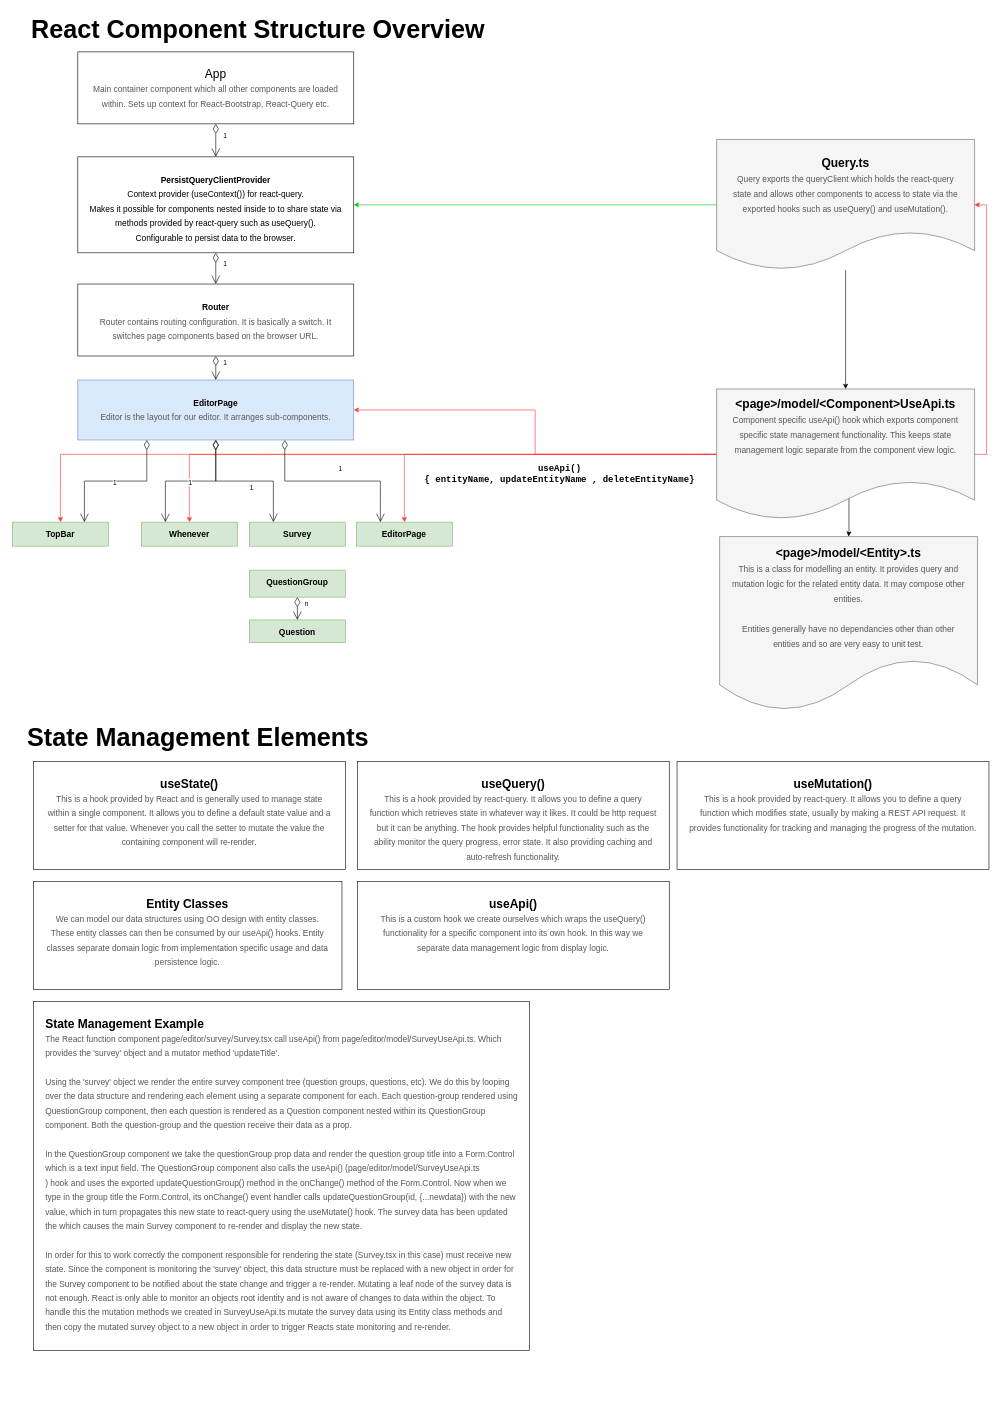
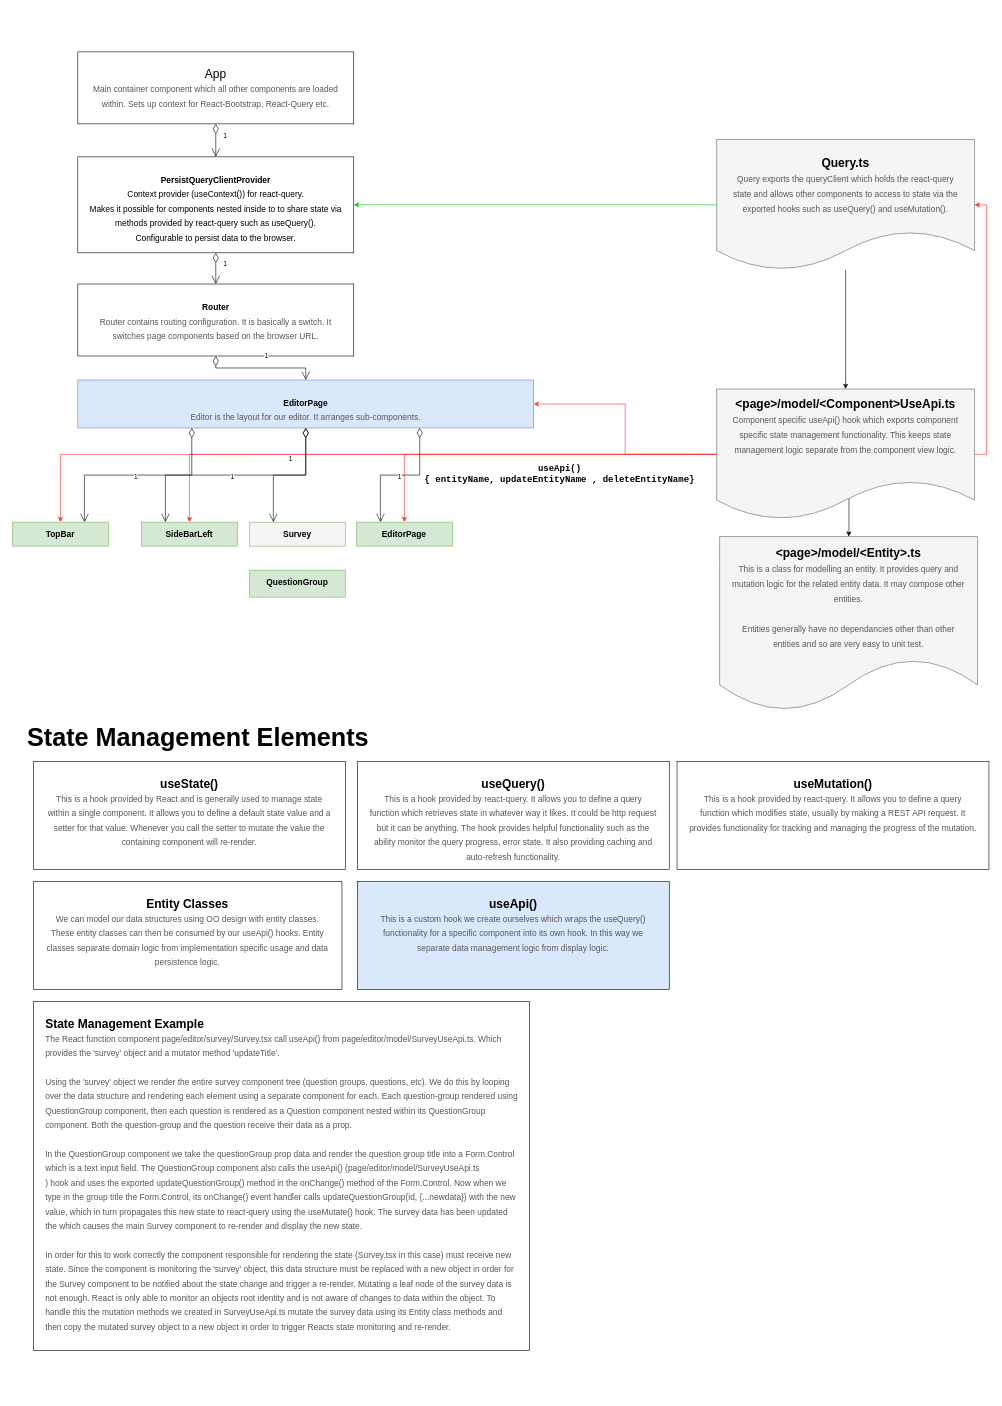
- <mxCell id="11" value="React Component Structure Overview" style="text;html=1;align=center;verticalAlign=middle;resizable=0;points=[];autosize=1;strokeColor=none;fillColor=none;fontSize=42;fontStyle=1;rounded=0;" parent="1" vertex="1"><mxGeometry y="20" width="800" height="60" as="geometry" x="29" /></mxCell>
- <mxCell id="5" value="&lt;font style=&quot;font-size: 14px;&quot;&gt;EditorPage&lt;br&gt;&lt;font style=&quot;font-weight: normal;&quot; color=&quot;#575757&quot;&gt;Editor is the layout for our editor. It arranges sub-components.&lt;/font&gt;&lt;br&gt;&lt;/font&gt;" style="rounded=0;whiteSpace=wrap;html=1;labelPosition=center;verticalLabelPosition=middle;align=center;verticalAlign=top;fontStyle=1;fontSize=20;spacing=20;fillColor=#dae8fc;strokeColor=#6c8ebf;" parent="1" vertex="1"><mxGeometry x="129" y="633" width="460" height="100" as="geometry" /></mxCell>
+ <mxCell id="5" value="&lt;font style=&quot;font-size: 14px;&quot;&gt;EditorPage&lt;br&gt;&lt;font style=&quot;font-weight: normal;&quot; color=&quot;#575757&quot;&gt;Editor is the layout for our editor. It arranges sub-components.&lt;/font&gt;&lt;br&gt;&lt;/font&gt;" style="rounded=0;whiteSpace=wrap;html=1;labelPosition=center;verticalLabelPosition=middle;align=center;verticalAlign=top;fontStyle=1;fontSize=20;spacing=20;fillColor=#dae8fc;strokeColor=#6c8ebf;" parent="1" vertex="1"><mxGeometry x="129" y="633" width="760" height="80" as="geometry" /></mxCell>
- <mxCell id="9" value="&lt;font style=&quot;font-size: 14px;&quot;&gt;Whenever&lt;br&gt;&lt;/font&gt;" style="rounded=0;whiteSpace=wrap;html=1;labelPosition=center;verticalLabelPosition=middle;align=center;verticalAlign=top;fontStyle=1;fontSize=20;fillColor=#d5e8d4;strokeColor=#82b366;" parent="1" vertex="1"><mxGeometry x="235" y="870" width="160" height="40" as="geometry" /></mxCell>
+ <mxCell id="9" value="&lt;font style=&quot;font-size: 14px;&quot;&gt;SideBarLeft&lt;br&gt;&lt;/font&gt;" style="rounded=0;whiteSpace=wrap;html=1;labelPosition=center;verticalLabelPosition=middle;align=center;verticalAlign=top;fontStyle=1;fontSize=20;fillColor=#d5e8d4;strokeColor=#82b366;" parent="1" vertex="1"><mxGeometry x="235" y="870" width="160" height="40" as="geometry" /></mxCell>
- <mxCell id="6" value="&lt;font style=&quot;font-size: 14px;&quot;&gt;Survey&lt;br&gt;&lt;/font&gt;" style="rounded=0;whiteSpace=wrap;html=1;labelPosition=center;verticalLabelPosition=middle;align=center;verticalAlign=top;fontStyle=1;fontSize=20;fillColor=#d5e8d4;strokeColor=#82b366;" parent="1" vertex="1"><mxGeometry x="415.02" y="870" width="160" height="40" as="geometry" /></mxCell>
+ <mxCell id="6" value="&lt;font style=&quot;font-size: 14px;&quot;&gt;Survey&lt;br&gt;&lt;/font&gt;" style="rounded=0;whiteSpace=wrap;html=1;labelPosition=center;verticalLabelPosition=middle;align=center;verticalAlign=top;fontStyle=1;fontSize=20;fillColor=#f5f5f5;strokeColor=#82b366;" parent="1" vertex="1"><mxGeometry x="415.02" y="870" width="160" height="40" as="geometry" /></mxCell>
- <mxCell id="39" value="n" style="endArrow=open;html=1;endSize=12;startArrow=diamondThin;startSize=14;startFill=0;edgeStyle=orthogonalEdgeStyle;align=left;verticalAlign=bottom;rounded=0;entryX=0.5;entryY=0;entryDx=0;entryDy=0;exitX=0.5;exitY=1;exitDx=0;exitDy=0;" edge="1" parent="1" source="7" target="8"><mxGeometry x="0.054" y="11" relative="1" as="geometry"><mxPoint x="555" y="927" as="sourcePoint" /><mxPoint x="555.005" y="970" as="targetPoint" /><mxPoint as="offset" /></mxGeometry></mxCell>
- <mxCell id="8" value="&lt;font style=&quot;font-size: 14px;&quot;&gt;Question&lt;br&gt;&lt;/font&gt;" style="rounded=0;whiteSpace=wrap;html=1;labelPosition=center;verticalLabelPosition=middle;align=center;verticalAlign=top;fontStyle=1;fontSize=20;fillColor=#d5e8d4;strokeColor=#82b366;" parent="1" vertex="1"><mxGeometry x="415.02" y="1033" width="159.98" height="37.65" as="geometry" /></mxCell>
- <mxCell id="13" value="useApi()&lt;br style=&quot;font-size: 19px;&quot;&gt;&lt;font color=&quot;#575757&quot;&gt;&lt;span style=&quot;font-size: 14px; font-weight: 400;&quot;&gt;This is a custom hook we create ourselves which wraps the useQuery() functionality for a specific component into its own hook. In this way we separate&amp;nbsp;data management&amp;nbsp;logic from display logic.&lt;/span&gt;&lt;br&gt;&lt;/font&gt;" style="rounded=0;whiteSpace=wrap;html=1;labelPosition=center;verticalLabelPosition=middle;align=center;verticalAlign=top;fontStyle=1;fontSize=20;spacing=20;" parent="1" vertex="1"><mxGeometry x="595" y="1469" width="520" height="180" as="geometry" /></mxCell>
+ <mxCell id="13" value="useApi()&lt;br style=&quot;font-size: 19px;&quot;&gt;&lt;font color=&quot;#575757&quot;&gt;&lt;span style=&quot;font-size: 14px; font-weight: 400;&quot;&gt;This is a custom hook we create ourselves which wraps the useQuery() functionality for a specific component into its own hook. In this way we separate&amp;nbsp;data management&amp;nbsp;logic from display logic.&lt;/span&gt;&lt;br&gt;&lt;/font&gt;" style="rounded=0;whiteSpace=wrap;html=1;labelPosition=center;verticalLabelPosition=middle;align=center;verticalAlign=top;fontStyle=1;fontSize=20;spacing=20;fillColor=#dae8fc;" parent="1" vertex="1"><mxGeometry x="595" y="1469" width="520" height="180" as="geometry" /></mxCell>
